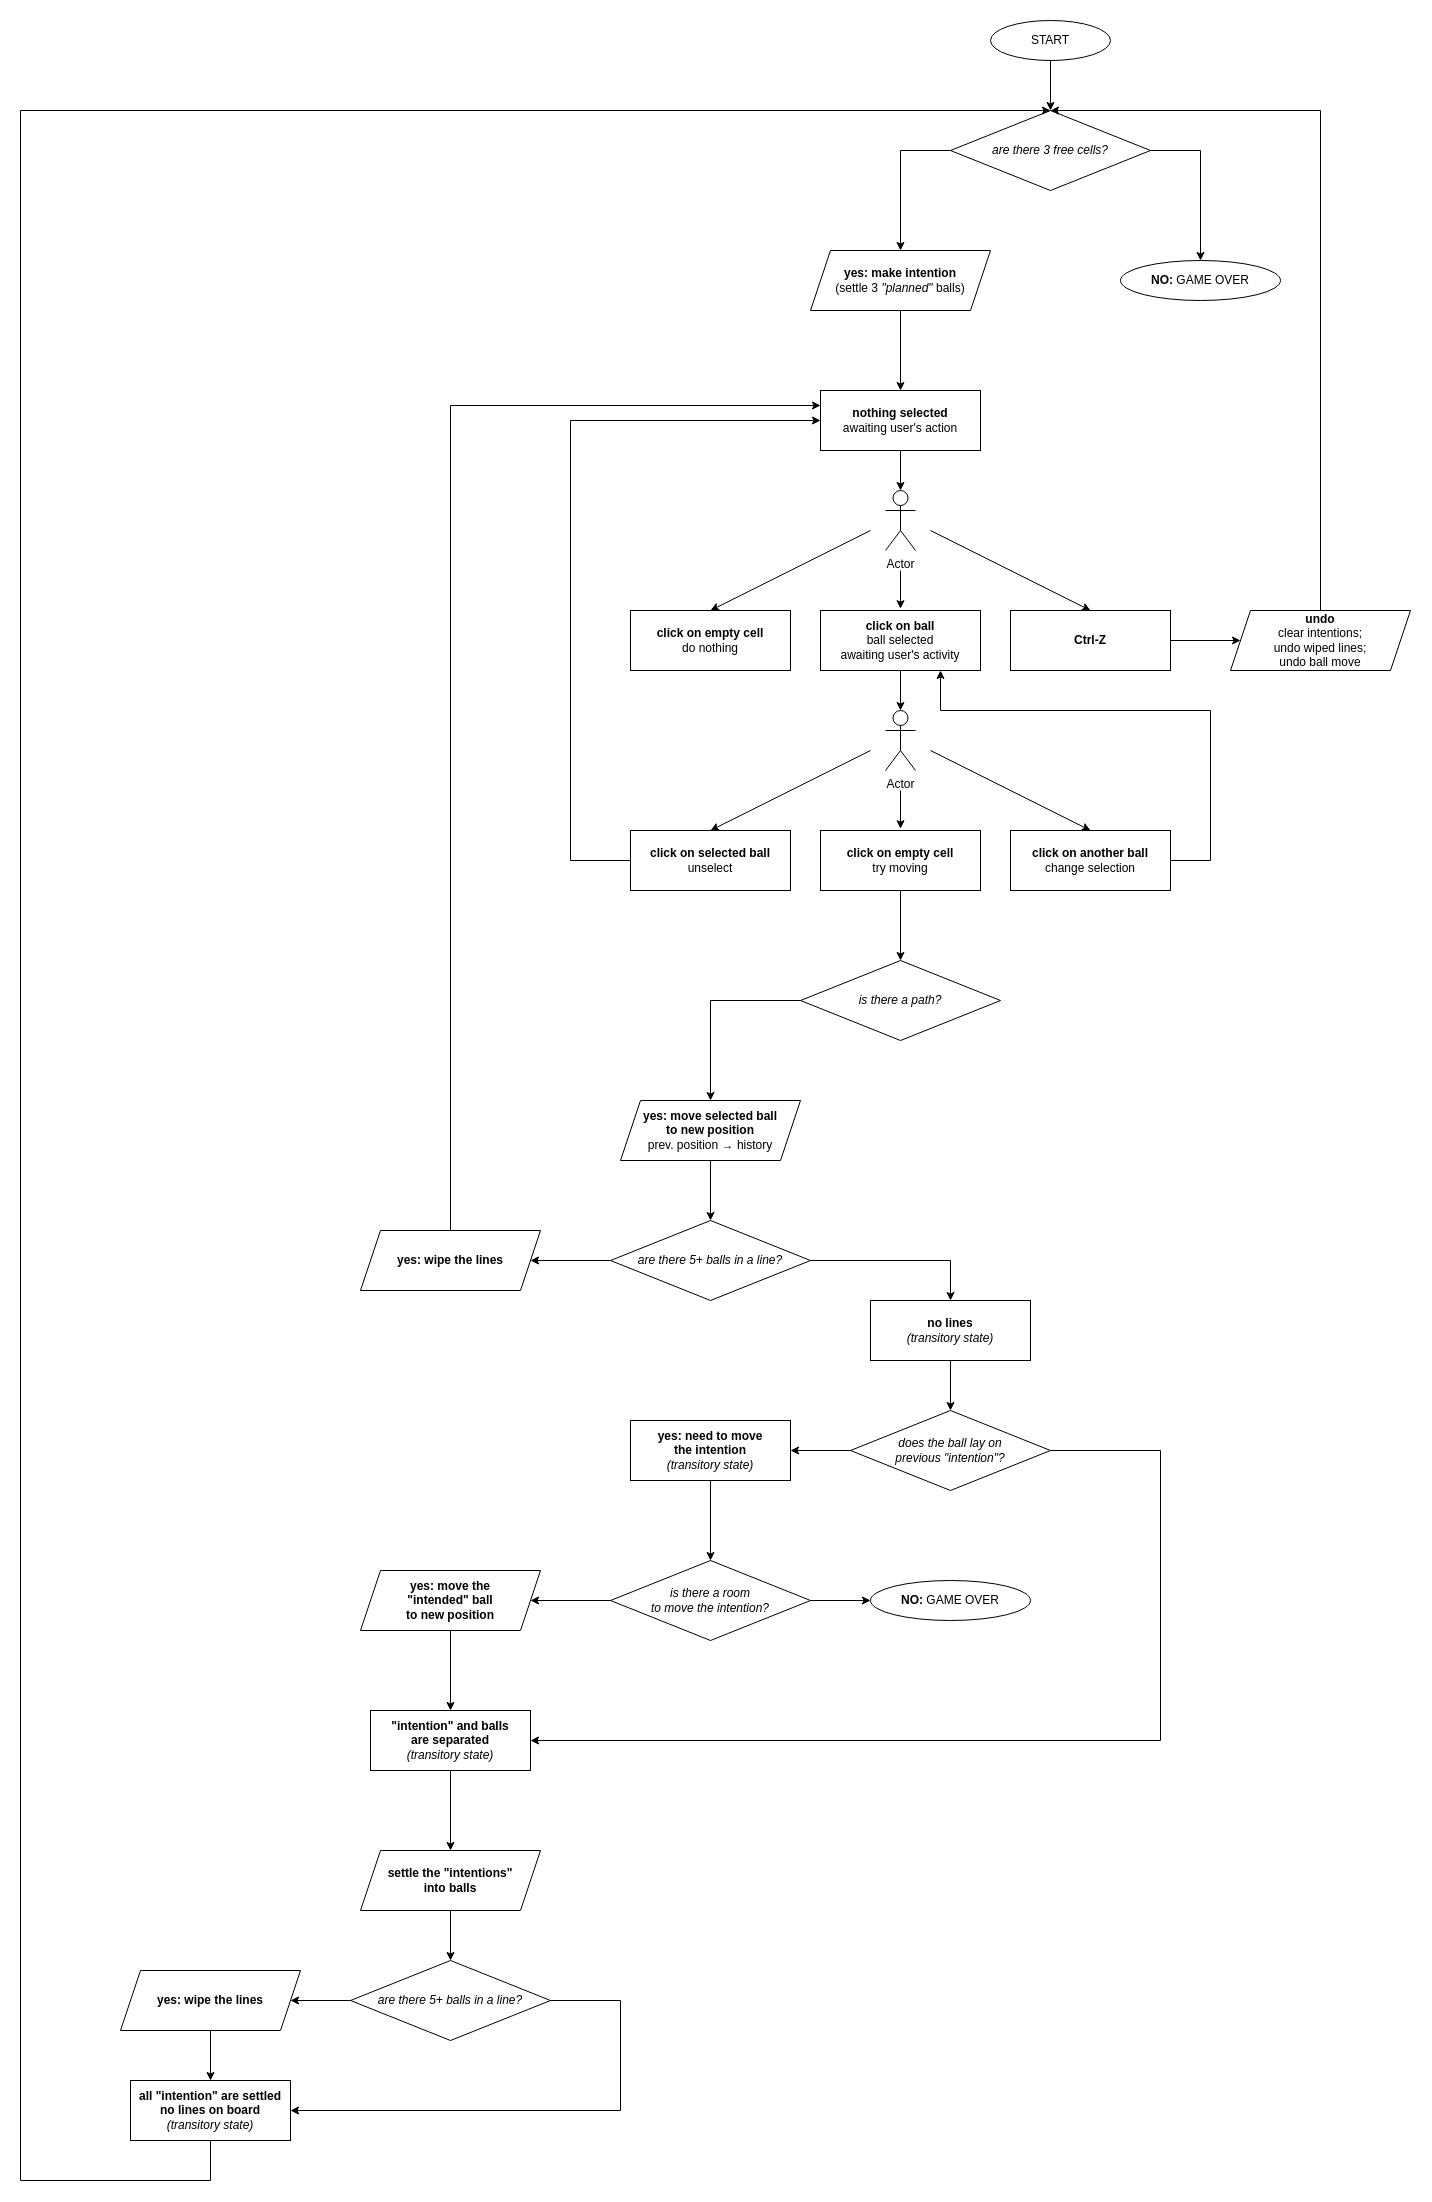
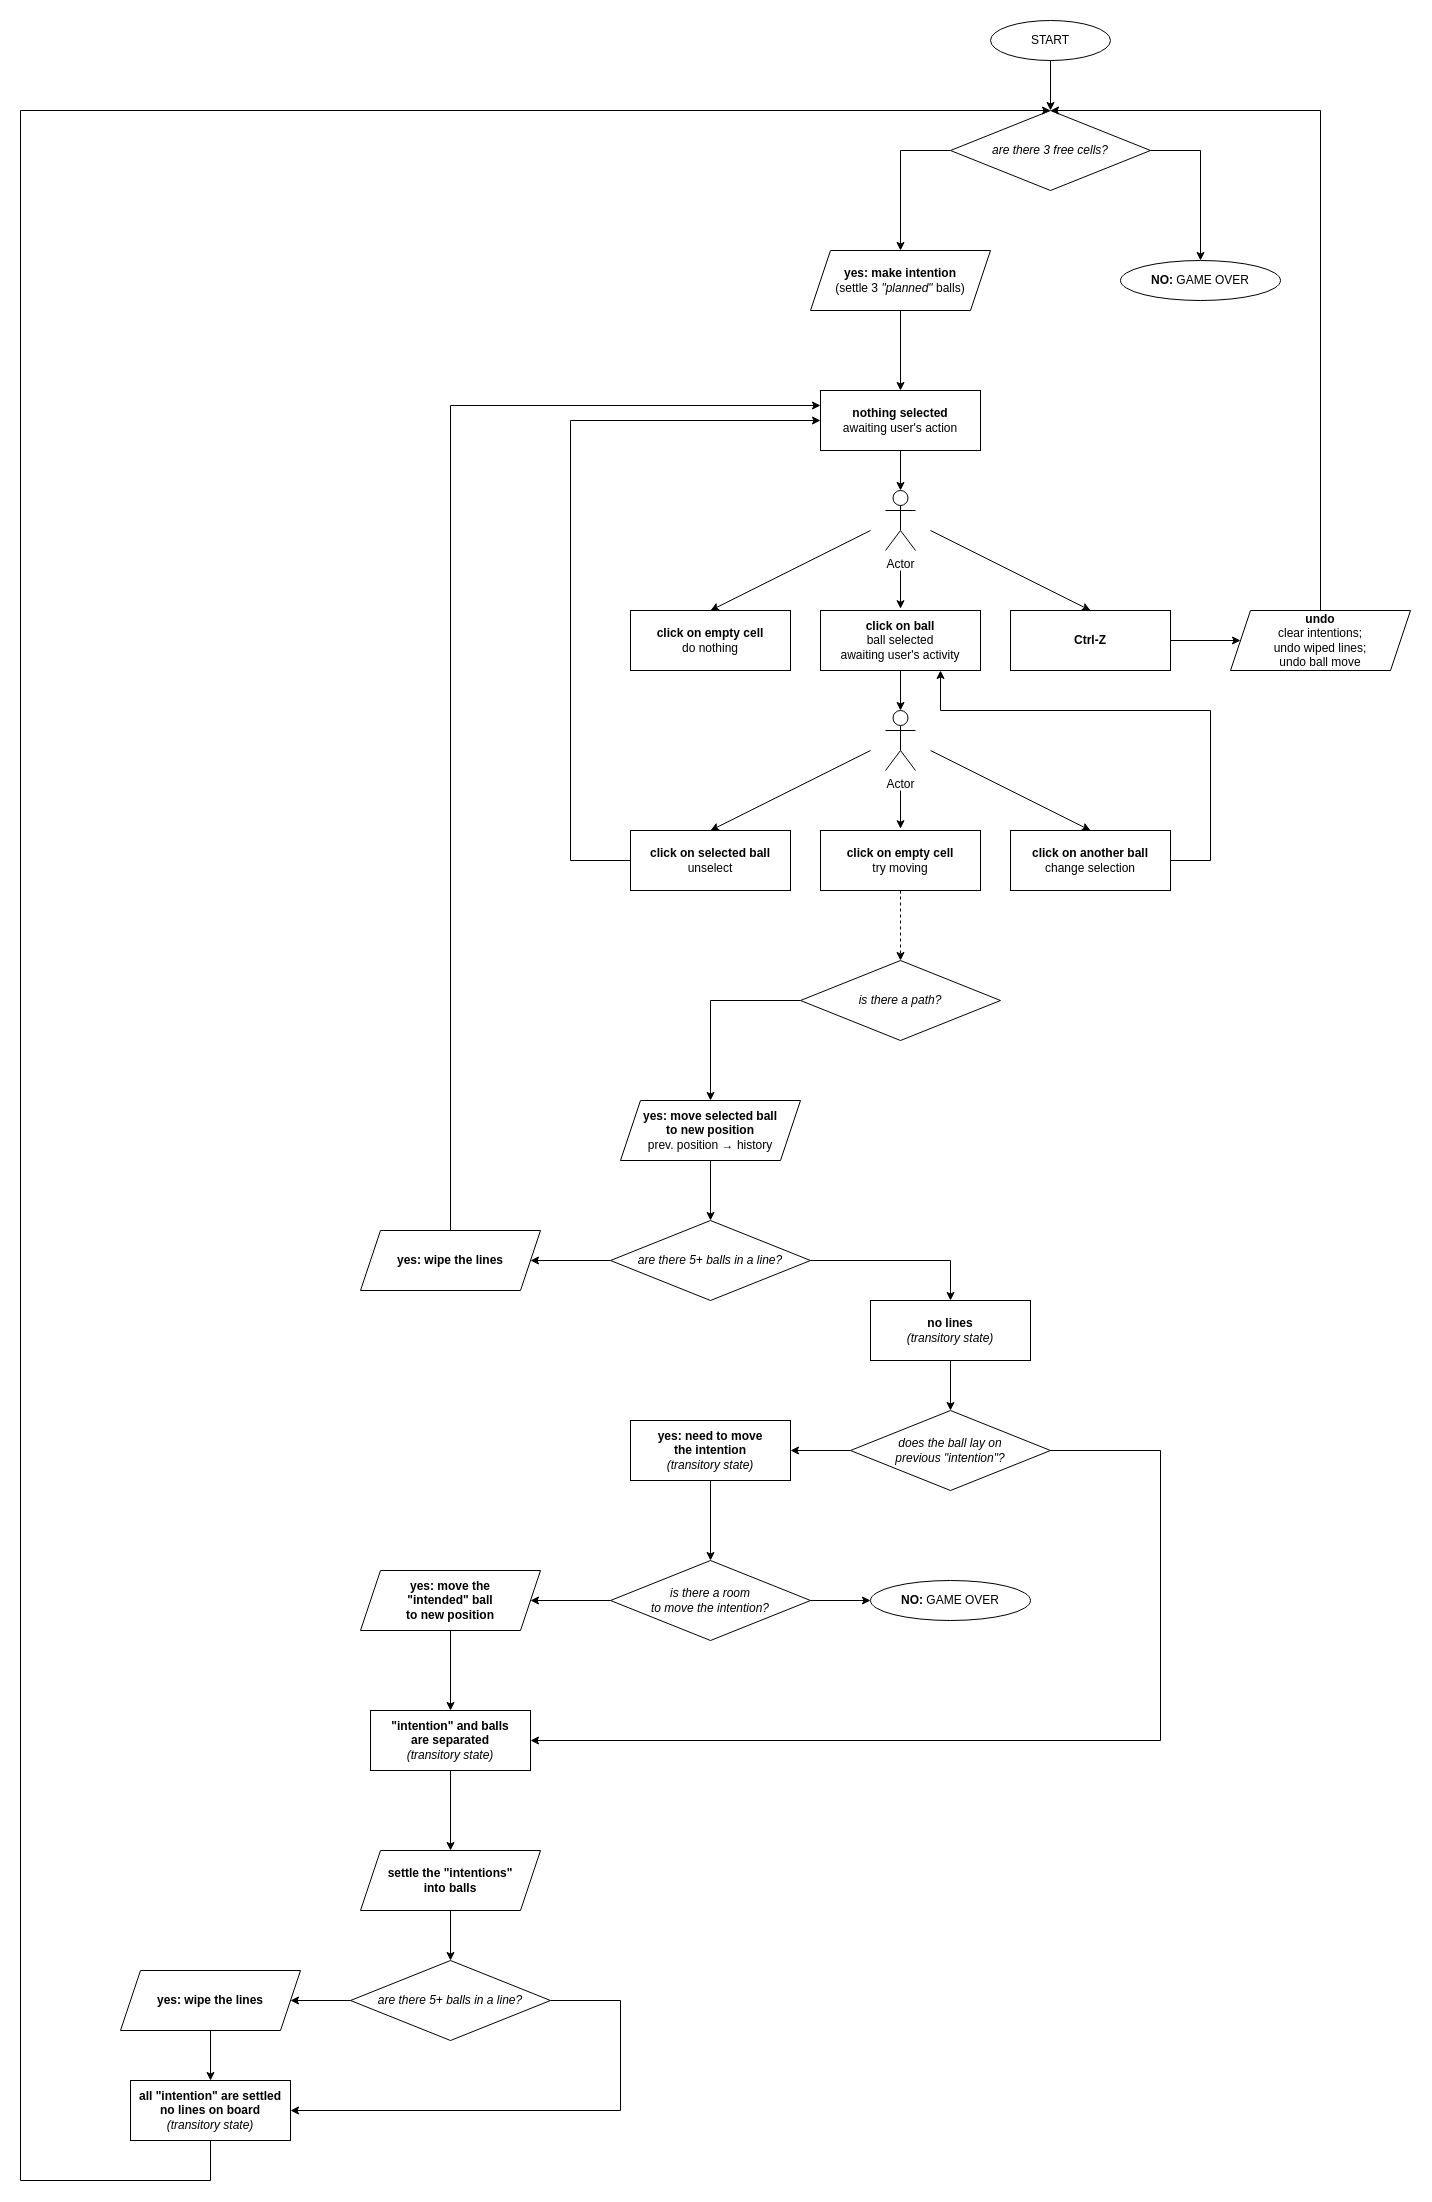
- <mxCell id="22" value="" style="edgeStyle=orthogonalEdgeStyle;rounded=0;orthogonalLoop=1;jettySize=auto;html=1;" edge="1" parent="1" source="23" target="32"><mxGeometry relative="1" as="geometry" /></mxCell>
+ <mxCell id="22" value="" style="edgeStyle=orthogonalEdgeStyle;rounded=0;orthogonalLoop=1;jettySize=auto;html=1;dashed=1;" edge="1" parent="1" source="23" target="32"><mxGeometry relative="1" as="geometry" /></mxCell>
